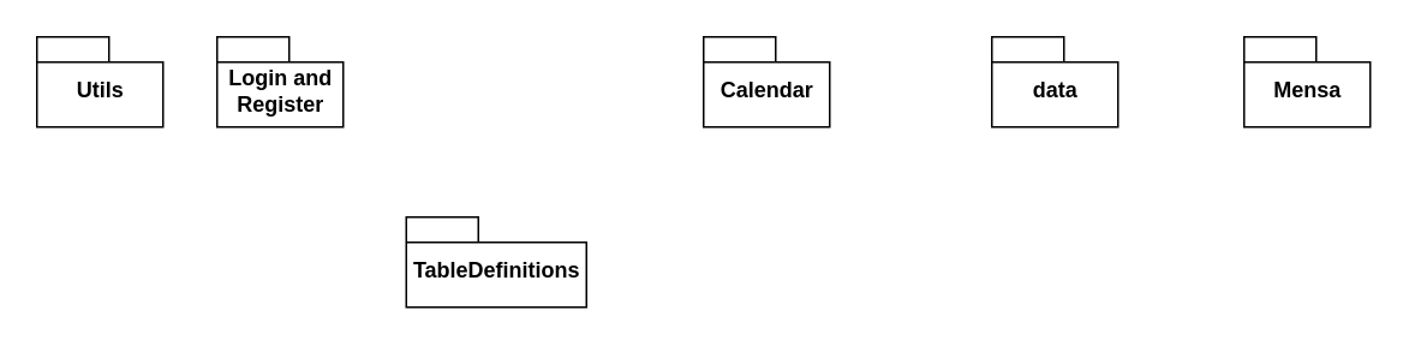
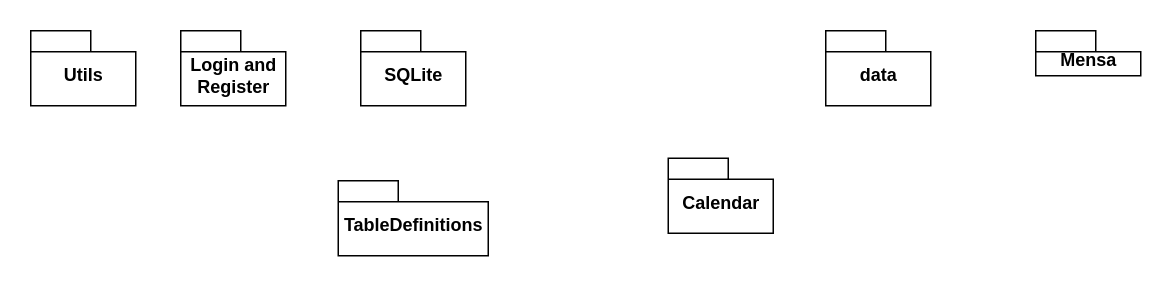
+ <mxCell id="4" value="SQLite" style="shape=folder;fontStyle=1;spacingTop=10;tabWidth=40;tabHeight=14;tabPosition=left;html=1;" parent="1" vertex="1"><mxGeometry x="240" y="20" width="70" height="50" as="geometry" /></mxCell>
- <mxCell id="6" value="&lt;div&gt;Calendar&lt;/div&gt;" style="shape=folder;fontStyle=1;spacingTop=10;tabWidth=40;tabHeight=14;tabPosition=left;html=1;" parent="1" vertex="1"><mxGeometry x="390" y="20" width="70" height="50" as="geometry" /></mxCell>
+ <mxCell id="6" value="&lt;div&gt;Calendar&lt;/div&gt;" style="shape=folder;fontStyle=1;spacingTop=10;tabWidth=40;tabHeight=14;tabPosition=left;html=1;" parent="1" vertex="1"><mxGeometry x="445" y="105" width="70" height="50" as="geometry" /></mxCell>
- <mxCell id="8" value="Mensa" style="shape=folder;fontStyle=1;spacingTop=10;tabWidth=40;tabHeight=14;tabPosition=left;html=1;" parent="1" vertex="1"><mxGeometry x="690" y="20" width="70" height="50" as="geometry" /></mxCell>
+ <mxCell id="8" value="Mensa" style="shape=folder;fontStyle=1;spacingTop=10;tabWidth=40;tabHeight=14;tabPosition=left;html=1;" parent="1" vertex="1"><mxGeometry x="690" y="20" width="70" height="30" as="geometry" /></mxCell>
